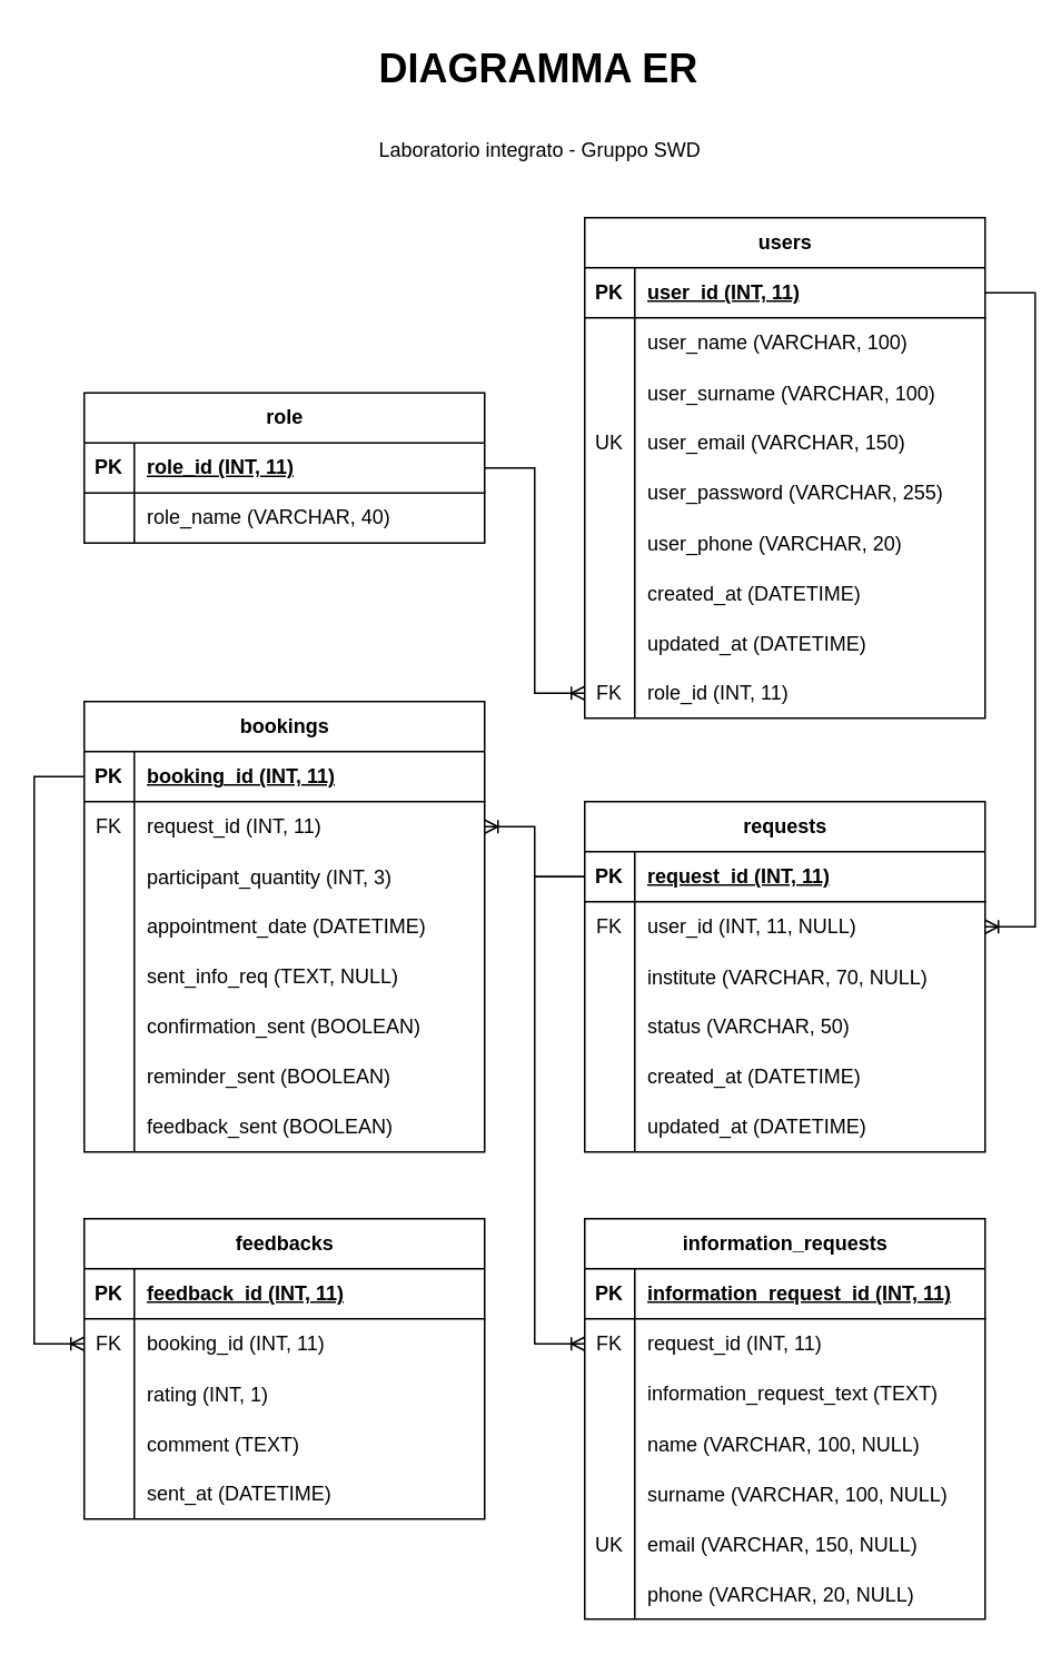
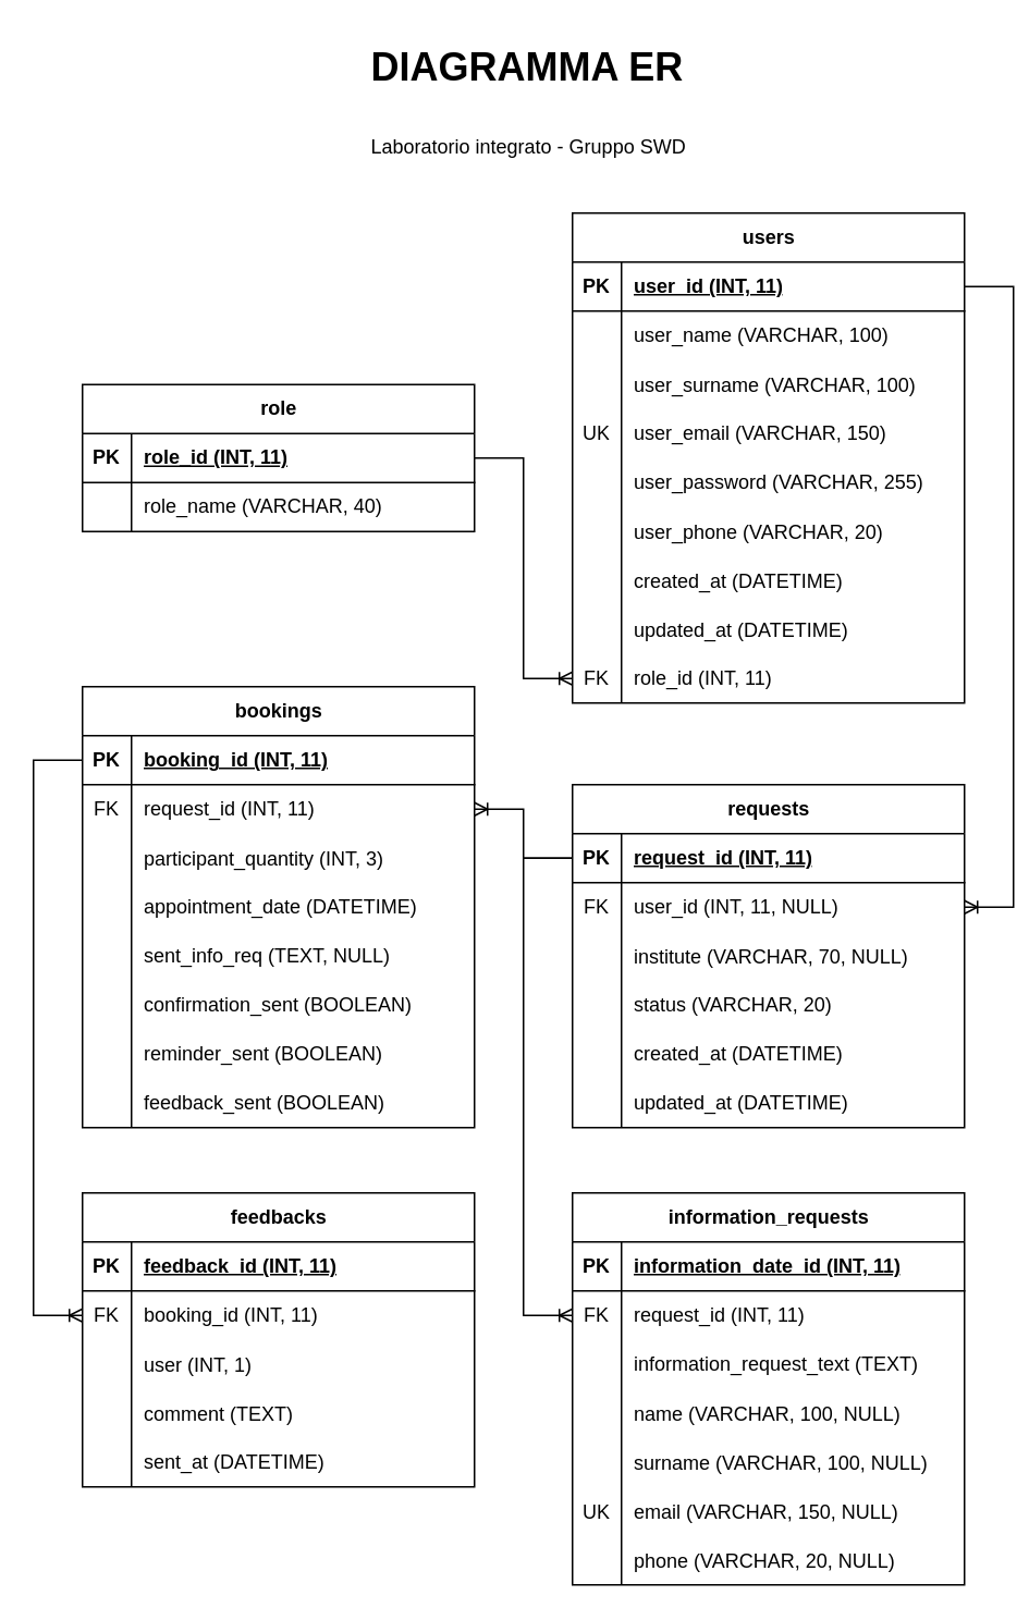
- <mxCell id="42" value="status (VARCHAR, 50)" style="shape=partialRectangle;connectable=0;fillColor=none;top=0;left=0;bottom=0;right=0;align=left;spacingLeft=6;overflow=hidden;whiteSpace=wrap;html=1;" parent="40" vertex="1"><mxGeometry x="30" width="210" height="30" as="geometry"><mxRectangle width="210" height="30" as="alternateBounds" /></mxGeometry></mxCell>
+ <mxCell id="42" value="status (VARCHAR, 20)" style="shape=partialRectangle;connectable=0;fillColor=none;top=0;left=0;bottom=0;right=0;align=left;spacingLeft=6;overflow=hidden;whiteSpace=wrap;html=1;" parent="40" vertex="1"><mxGeometry x="30" width="210" height="30" as="geometry"><mxRectangle width="210" height="30" as="alternateBounds" /></mxGeometry></mxCell>
- <mxCell id="52" value="information_request_id&amp;nbsp;(INT, 11)" style="shape=partialRectangle;connectable=0;fillColor=none;top=0;left=0;bottom=0;right=0;align=left;spacingLeft=6;fontStyle=5;overflow=hidden;whiteSpace=wrap;html=1;" parent="50" vertex="1"><mxGeometry x="30" width="210" height="30" as="geometry"><mxRectangle width="210" height="30" as="alternateBounds" /></mxGeometry></mxCell>
+ <mxCell id="52" value="information_date_id&amp;nbsp;(INT, 11)" style="shape=partialRectangle;connectable=0;fillColor=none;top=0;left=0;bottom=0;right=0;align=left;spacingLeft=6;fontStyle=5;overflow=hidden;whiteSpace=wrap;html=1;" parent="50" vertex="1"><mxGeometry x="30" width="210" height="30" as="geometry"><mxRectangle width="210" height="30" as="alternateBounds" /></mxGeometry></mxCell>
- <mxCell id="105" value="rating (INT, 1)" style="shape=partialRectangle;connectable=0;fillColor=none;top=0;left=0;bottom=0;right=0;align=left;spacingLeft=6;overflow=hidden;" parent="103" vertex="1"><mxGeometry x="30" width="210" height="30" as="geometry"><mxRectangle width="210" height="30" as="alternateBounds" /></mxGeometry></mxCell>
+ <mxCell id="105" value="user (INT, 1)" style="shape=partialRectangle;connectable=0;fillColor=none;top=0;left=0;bottom=0;right=0;align=left;spacingLeft=6;overflow=hidden;" parent="103" vertex="1"><mxGeometry x="30" width="210" height="30" as="geometry"><mxRectangle width="210" height="30" as="alternateBounds" /></mxGeometry></mxCell>
